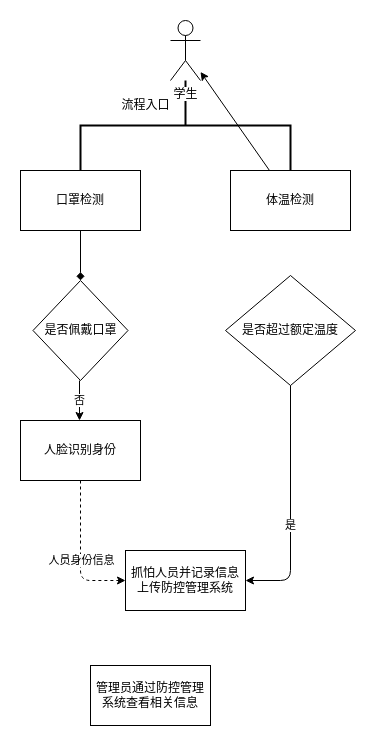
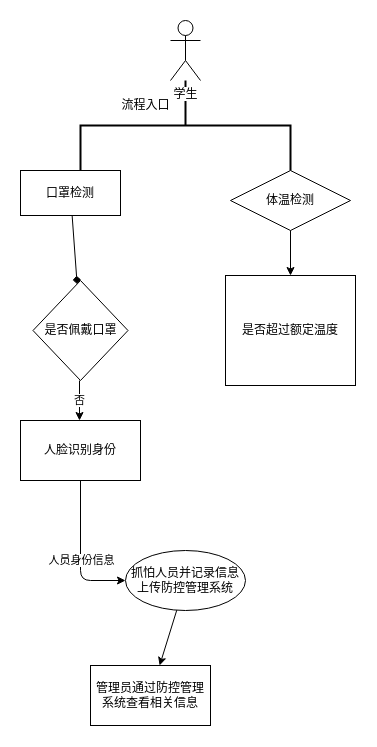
- <mxCell id="7" value="" style="edgeStyle=none;html=1;strokeColor=#000000;fontColor=#000000;" edge="1" parent="1" source="8" target="16"><mxGeometry relative="1" as="geometry" /></mxCell>
+ <mxCell id="7" value="" style="edgeStyle=none;html=1;strokeColor=#000000;fontColor=#000000;" edge="1" parent="1" source="8" target="9"><mxGeometry relative="1" as="geometry" /></mxCell>
- <mxCell id="3" value="口罩检测" style="rounded=0;whiteSpace=wrap;html=1;strokeColor=#000000;fontColor=#000000;fillColor=none;" vertex="1" parent="1"><mxGeometry x="20" y="170" width="120" height="60" as="geometry" /></mxCell>
+ <mxCell id="3" value="口罩检测" style="rounded=0;whiteSpace=wrap;html=1;strokeColor=#000000;fontColor=#000000;fillColor=none;" vertex="1" parent="1"><mxGeometry x="20" y="170" width="100" height="45" as="geometry" /></mxCell>
- <mxCell id="8" value="体温检测" style="rounded=0;whiteSpace=wrap;html=1;strokeColor=#000000;fontColor=#000000;fillColor=none;" vertex="1" parent="1"><mxGeometry x="230" y="170" width="120" height="60" as="geometry" /></mxCell>
+ <mxCell id="8" value="体温检测" style="rhombus;whiteSpace=wrap;html=1;strokeColor=#000000;fontColor=#000000;fillColor=none;" vertex="1" parent="1"><mxGeometry x="230" y="170" width="120" height="60" as="geometry" /></mxCell>
- <mxCell id="9" value="是否超过额定温度" style="rhombus;whiteSpace=wrap;html=1;strokeColor=#000000;fontColor=#000000;fillColor=none;" vertex="1" parent="1"><mxGeometry x="225" y="275" width="130" height="110" as="geometry" /></mxCell>
+ <mxCell id="9" value="是否超过额定温度" style="whiteSpace=wrap;html=1;strokeColor=#000000;fontColor=#000000;fillColor=none;rounded=0;" vertex="1" parent="1"><mxGeometry x="225" y="275" width="130" height="110" as="geometry" /></mxCell>
- <mxCell id="13" value="" style="endArrow=classic;html=1;strokeColor=#000000;fontColor=#000000;exitX=0.5;exitY=1;exitDx=0;exitDy=0;entryX=1;entryY=0.5;entryDx=0;entryDy=0;" edge="1" parent="1" source="9" target="12"><mxGeometry width="50" height="50" relative="1" as="geometry"><mxPoint x="330" y="480" as="sourcePoint" /><mxPoint x="380" y="430" as="targetPoint" /><Array as="points"><mxPoint x="290" y="580" /></Array></mxGeometry></mxCell>
- <mxCell id="14" value="&lt;span style=&quot;background-color: rgb(255, 255, 255);&quot;&gt;是&lt;/span&gt;" style="edgeLabel;html=1;align=center;verticalAlign=middle;resizable=0;points=[];fontColor=#000000;" vertex="1" connectable="0" parent="13"><mxGeometry x="0.157" y="-1" relative="1" as="geometry"><mxPoint as="offset" /></mxGeometry></mxCell>
- <mxCell id="18" value="" style="endArrow=classic;html=1;strokeColor=#000000;fontColor=#000000;exitX=0.5;exitY=1;exitDx=0;exitDy=0;entryX=0;entryY=0.5;entryDx=0;entryDy=0;dashed=1;" edge="1" parent="1" source="17" target="12"><mxGeometry width="50" height="50" relative="1" as="geometry"><mxPoint x="70" y="590" as="sourcePoint" /><mxPoint x="120" y="540" as="targetPoint" /><Array as="points"><mxPoint x="80" y="580" /></Array></mxGeometry></mxCell>
+ <mxCell id="18" value="" style="endArrow=classic;html=1;strokeColor=#000000;fontColor=#000000;exitX=0.5;exitY=1;exitDx=0;exitDy=0;entryX=0;entryY=0.5;entryDx=0;entryDy=0;" edge="1" parent="1" source="17" target="12"><mxGeometry width="50" height="50" relative="1" as="geometry"><mxPoint x="70" y="590" as="sourcePoint" /><mxPoint x="120" y="540" as="targetPoint" /><Array as="points"><mxPoint x="80" y="580" /></Array></mxGeometry></mxCell>
- <mxCell id="12" value="抓怕人员并记录信息上传防控管理系统" style="rounded=0;whiteSpace=wrap;html=1;strokeColor=#000000;fontColor=#000000;fillColor=none;" vertex="1" parent="1"><mxGeometry x="125" y="550" width="120" height="60" as="geometry" /></mxCell>
+ <mxCell id="12" value="抓怕人员并记录信息上传防控管理系统" style="ellipse;whiteSpace=wrap;html=1;strokeColor=#000000;fontColor=#000000;fillColor=none;" vertex="1" parent="1"><mxGeometry x="125" y="550" width="120" height="60" as="geometry" /></mxCell>
+ <mxCell id="11" value="" style="edgeStyle=none;html=1;strokeColor=#000000;fontColor=#000000;" edge="1" parent="1" source="12" target="15"><mxGeometry relative="1" as="geometry" /></mxCell>
